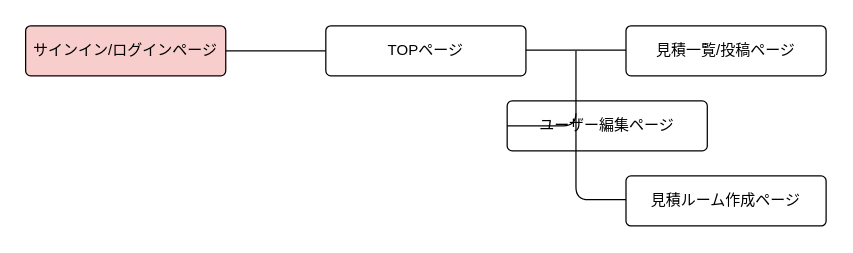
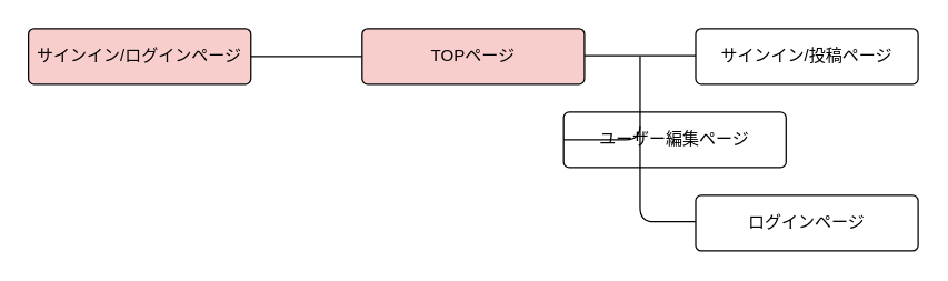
- <mxCell id="3" value="TOPページ" style="rounded=1;arcSize=10;whiteSpace=wrap;html=1;align=center;" vertex="1" parent="1"><mxGeometry x="260" y="20" width="160" height="40" as="geometry" /></mxCell>
+ <mxCell id="3" value="TOPページ" style="rounded=1;arcSize=10;whiteSpace=wrap;html=1;align=center;fillColor=#f8cecc;" vertex="1" parent="1"><mxGeometry x="260" y="20" width="160" height="40" as="geometry" /></mxCell>
- <mxCell id="4" value="見積一覧/投稿ページ" style="rounded=1;arcSize=10;whiteSpace=wrap;html=1;align=center;" vertex="1" parent="1"><mxGeometry x="500" y="20" width="160" height="40" as="geometry" /></mxCell>
+ <mxCell id="4" value="サインイン/投稿ページ" style="rounded=1;arcSize=10;whiteSpace=wrap;html=1;align=center;" vertex="1" parent="1"><mxGeometry x="500" y="20" width="160" height="40" as="geometry" /></mxCell>
- <mxCell id="6" value="見積ルーム作成ページ" style="rounded=1;arcSize=10;whiteSpace=wrap;html=1;align=center;gradientColor=none;" vertex="1" parent="1"><mxGeometry x="500" y="140" width="160" height="40" as="geometry" /></mxCell>
+ <mxCell id="6" value="ログインページ" style="rounded=1;arcSize=10;whiteSpace=wrap;html=1;align=center;gradientColor=none;" vertex="1" parent="1"><mxGeometry x="500" y="140" width="160" height="40" as="geometry" /></mxCell>
